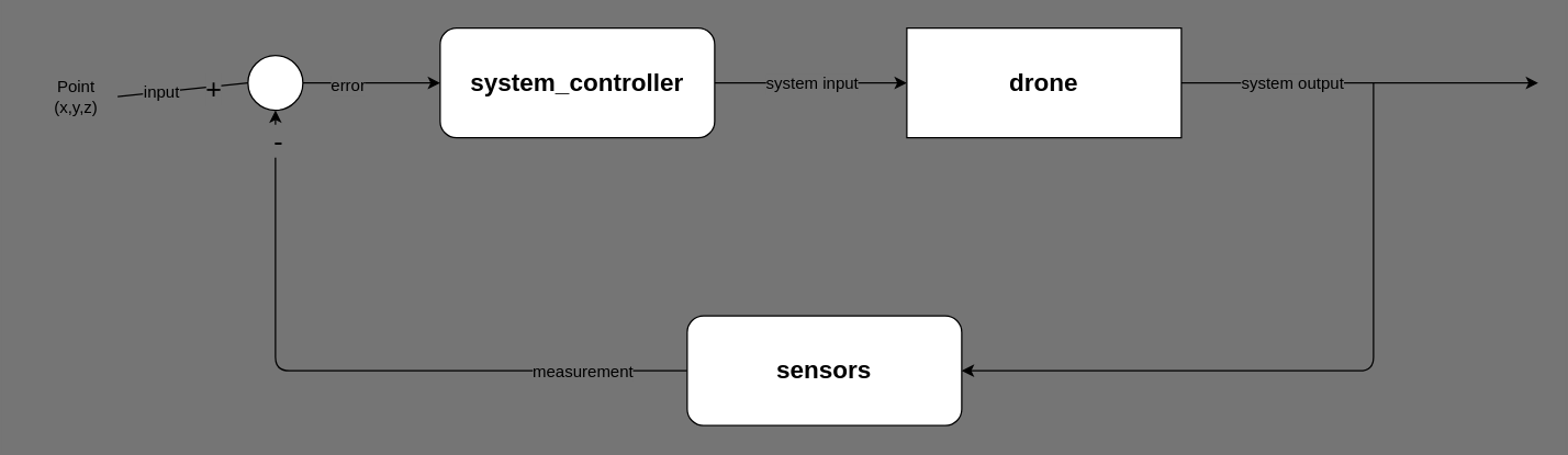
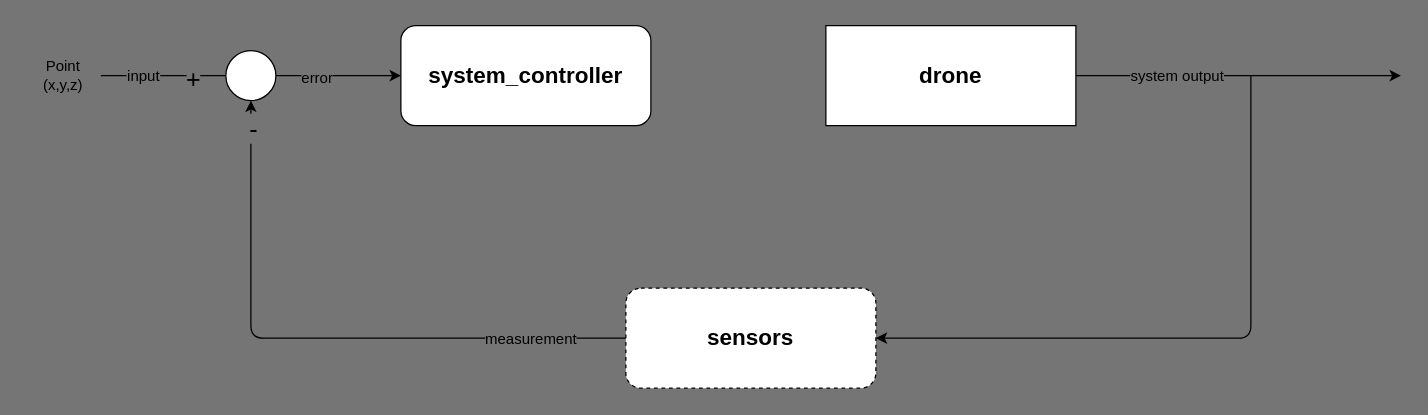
- <mxCell id="2" style="edgeStyle=none;html=1;entryX=0;entryY=0.5;entryDx=0;entryDy=0;" edge="1" parent="1" source="4" target="7"><mxGeometry relative="1" as="geometry" /></mxCell>
- <mxCell id="3" value="system input" style="edgeLabel;html=1;align=center;verticalAlign=middle;resizable=0;points=[];fontSize=12;fontColor=default;labelBackgroundColor=#757575;" vertex="1" connectable="0" parent="2"><mxGeometry x="0.2" y="-2" relative="1" as="geometry"><mxPoint x="-14" y="-2" as="offset" /></mxGeometry></mxCell>
- <mxCell id="15" value="Point (x,y,z)" style="text;html=1;strokeColor=none;fillColor=none;align=center;verticalAlign=middle;whiteSpace=wrap;rounded=0;" vertex="1" parent="1"><mxGeometry x="25" y="55" width="60" height="30" as="geometry" /></mxCell>
+ <mxCell id="15" value="Point (x,y,z)" style="text;html=1;strokeColor=none;fillColor=none;align=center;verticalAlign=middle;whiteSpace=wrap;rounded=0;" vertex="1" parent="1"><mxGeometry x="20" y="45" width="60" height="30" as="geometry" /></mxCell>
- <mxCell id="11" value="&lt;font style=&quot;font-size: 18px&quot;&gt;&lt;b&gt;sensors&lt;/b&gt;&lt;/font&gt;" style="rounded=1;whiteSpace=wrap;html=1;glass=0;shadow=0;sketch=0;" vertex="1" parent="1"><mxGeometry x="500" y="230" width="200" height="80" as="geometry" /></mxCell>
+ <mxCell id="11" value="&lt;font style=&quot;font-size: 18px&quot;&gt;&lt;b&gt;sensors&lt;/b&gt;&lt;/font&gt;" style="rounded=1;whiteSpace=wrap;html=1;glass=0;shadow=0;sketch=0;dashed=1;" vertex="1" parent="1"><mxGeometry x="500" y="230" width="200" height="80" as="geometry" /></mxCell>
